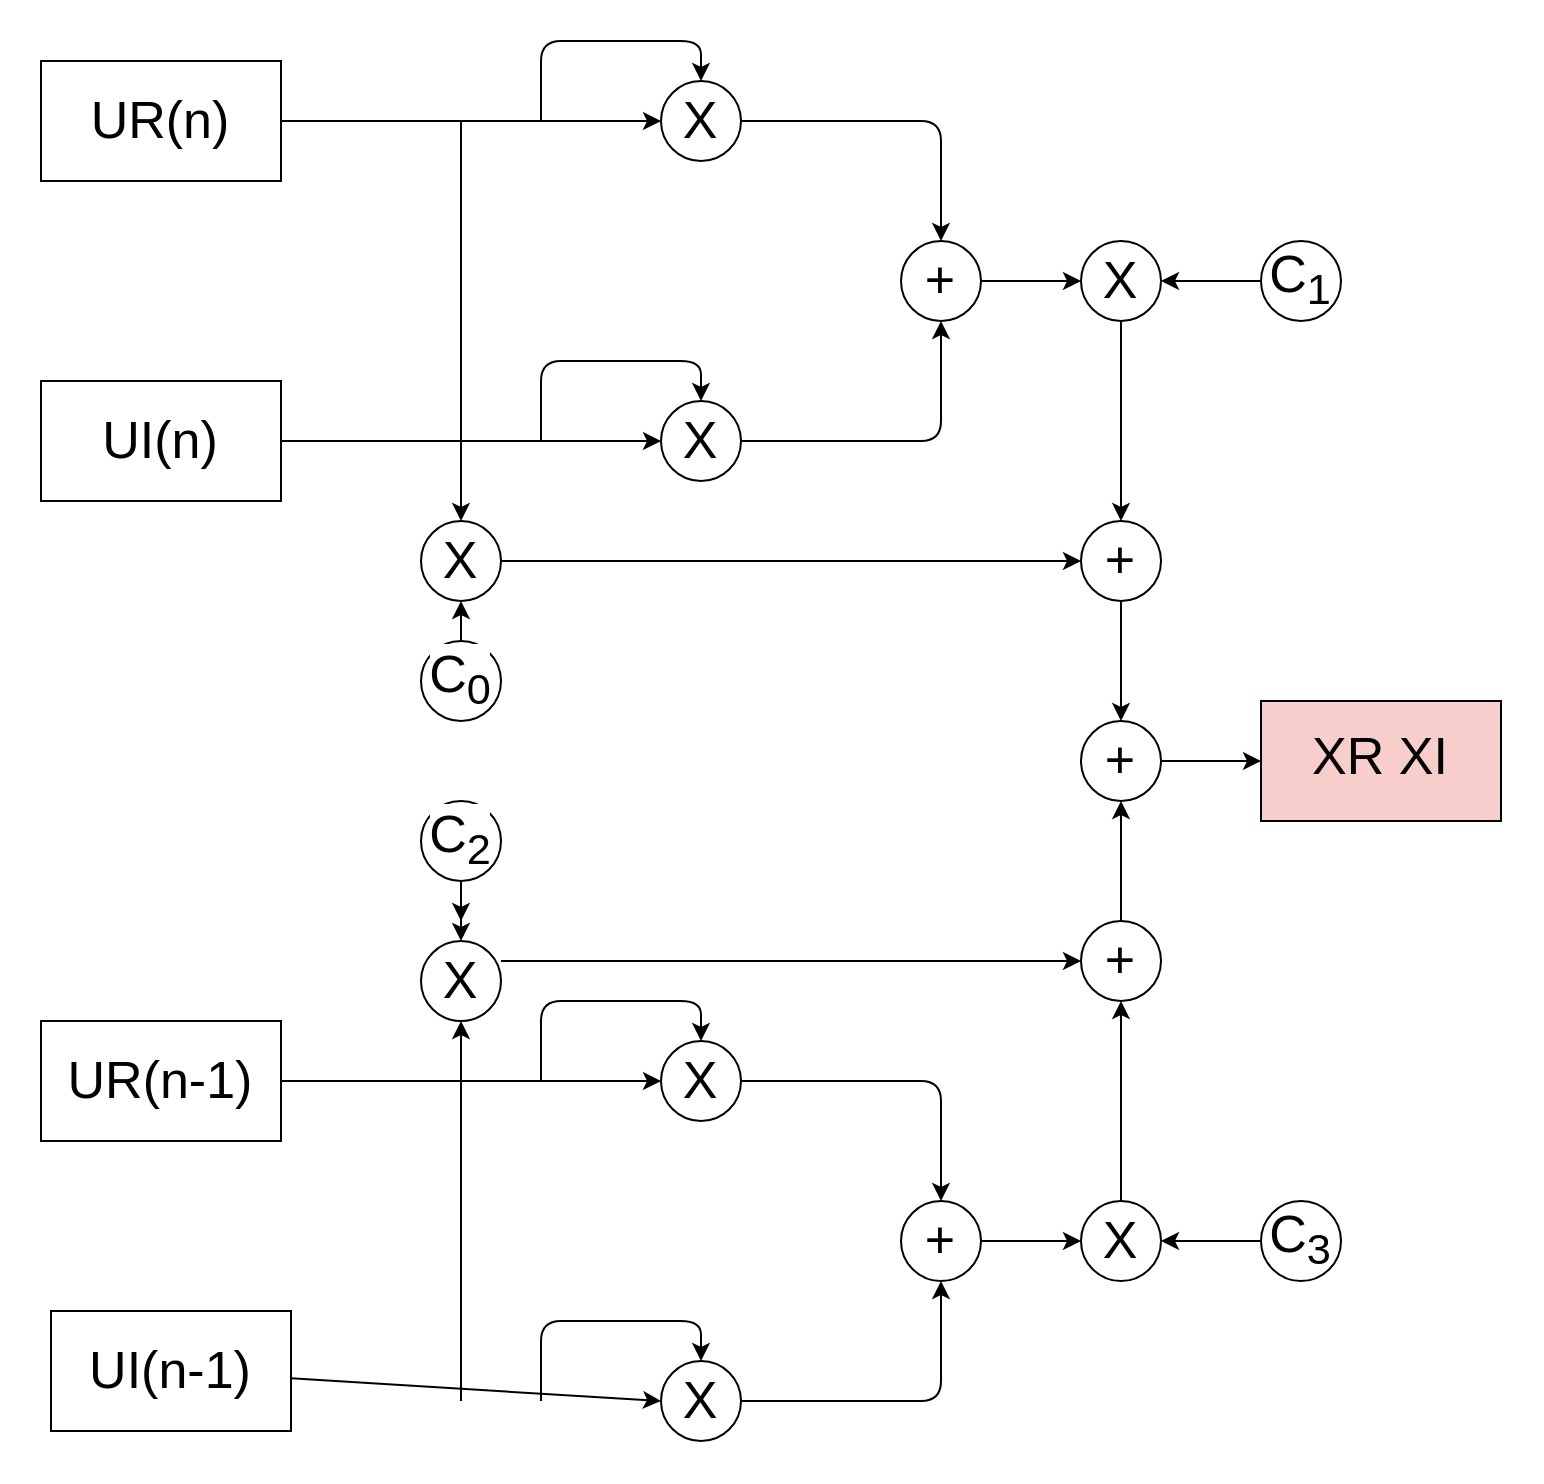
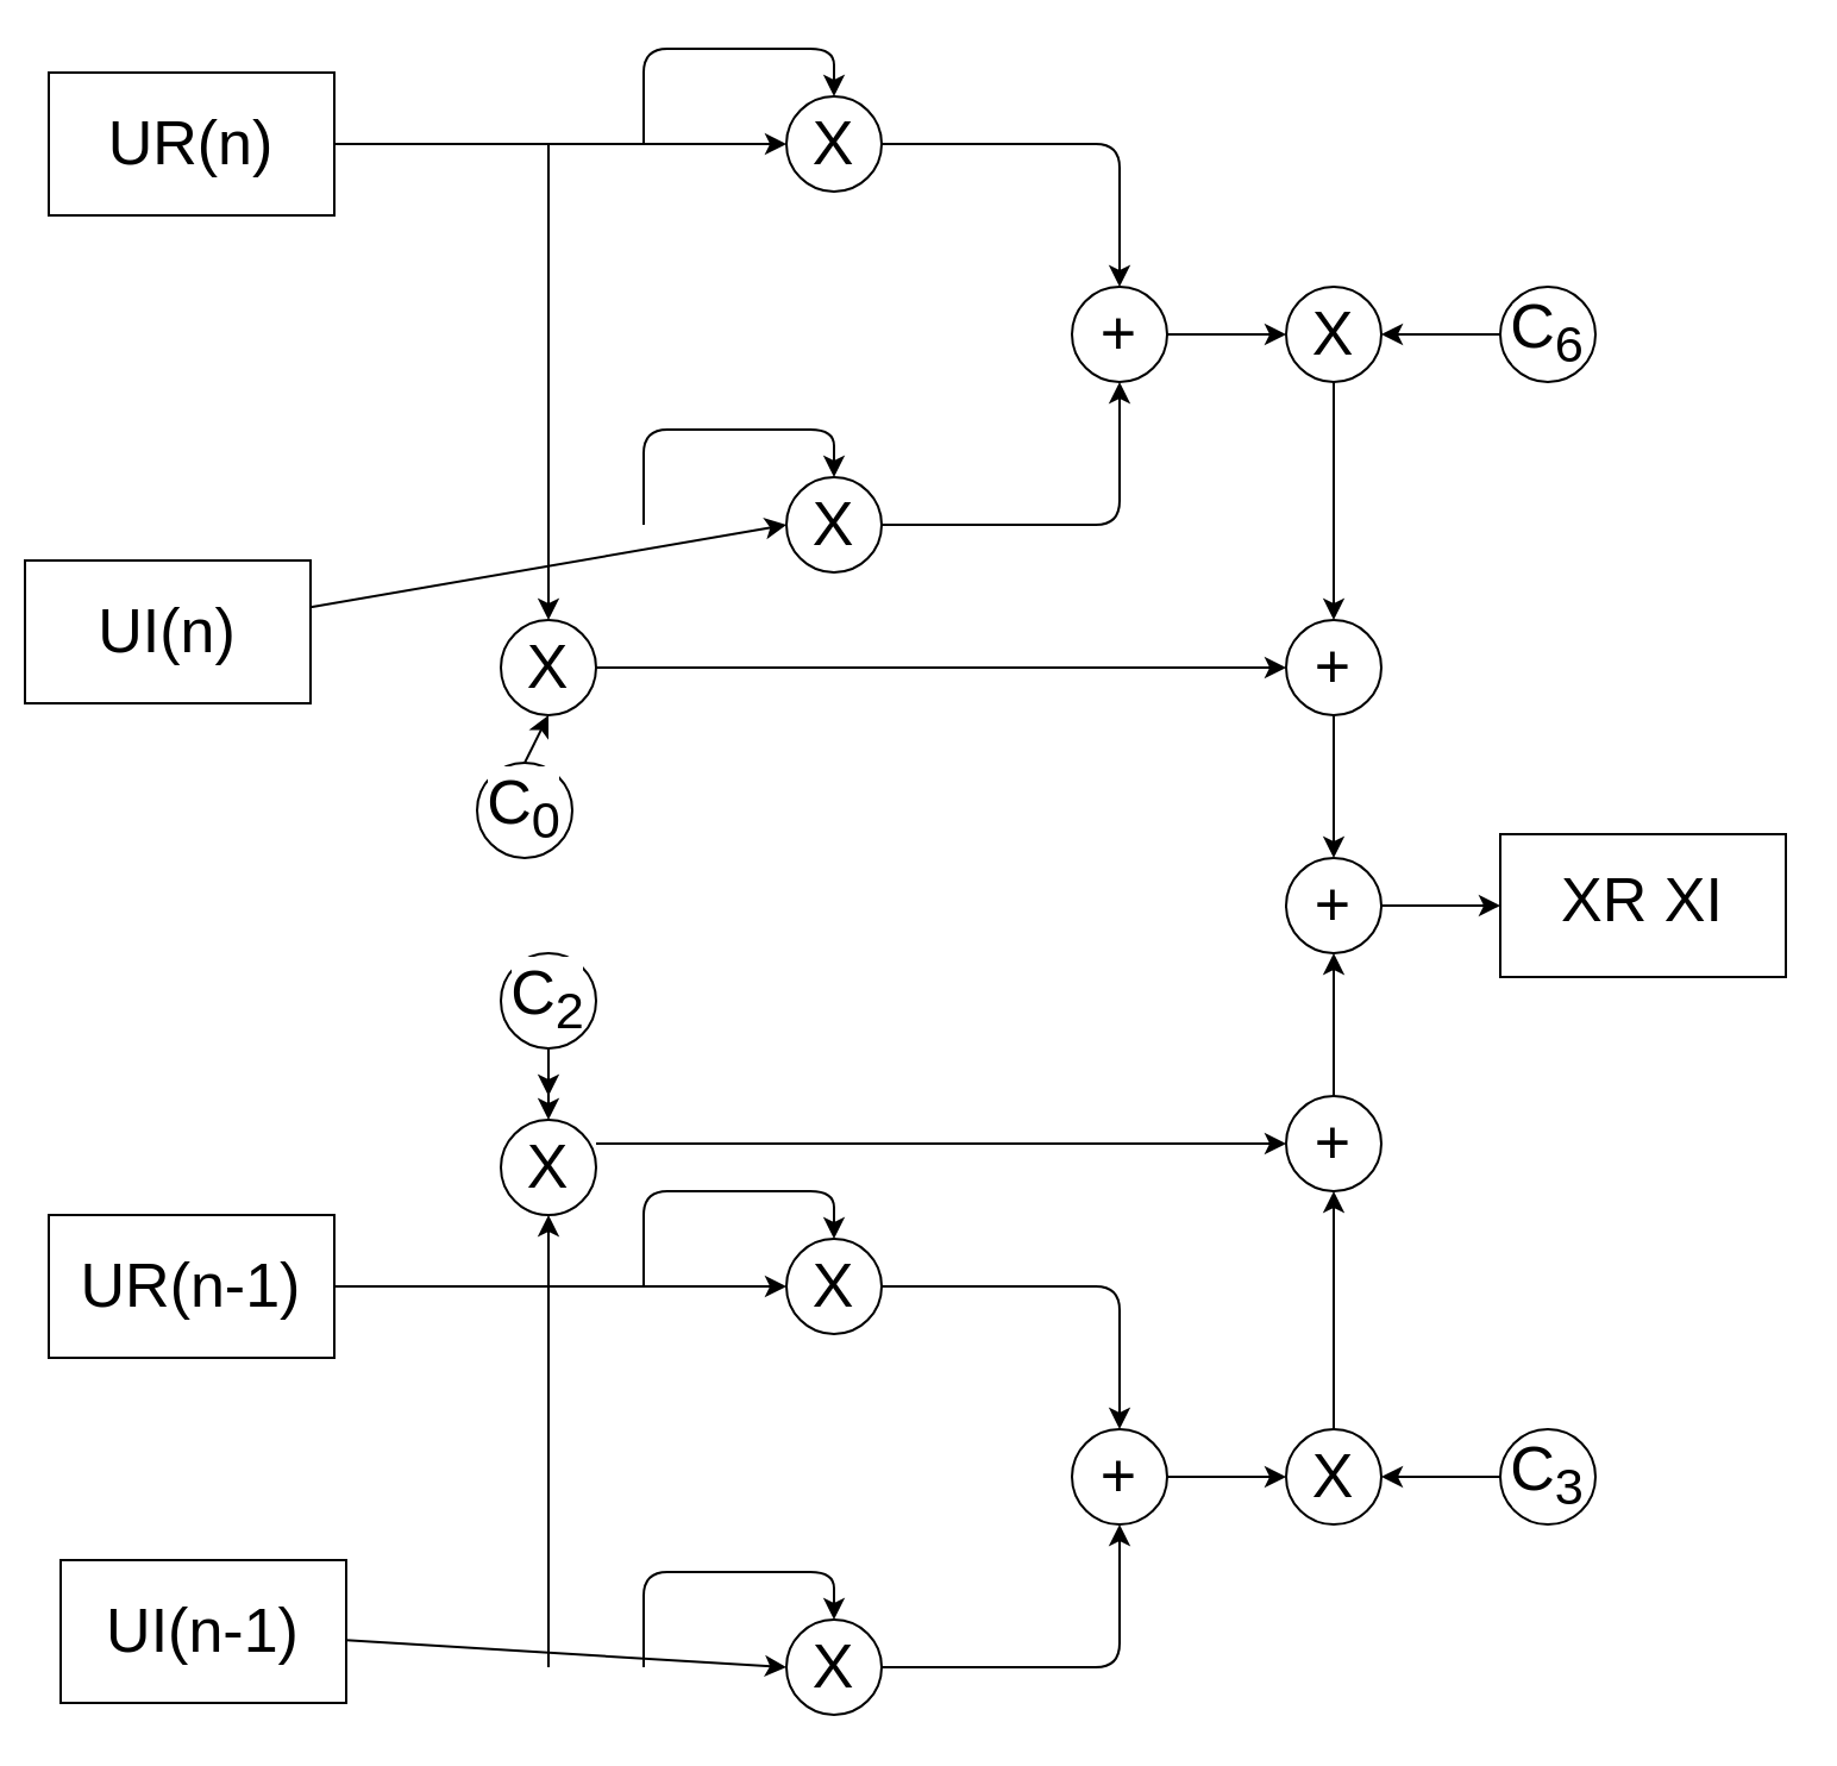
- <mxCell id="17" value="&lt;span style=&quot;font-size: 26px;&quot;&gt;&lt;font color=&quot;#000000&quot;&gt;C&lt;sub&gt;1&lt;/sub&gt;&lt;/font&gt;&lt;/span&gt;" style="ellipse;whiteSpace=wrap;html=1;aspect=fixed;strokeColor=#000000;fillColor=#FFFFFF;" parent="1" vertex="1"><mxGeometry x="630" y="120" width="40" height="40" as="geometry" /></mxCell>
+ <mxCell id="17" value="&lt;span style=&quot;font-size: 26px;&quot;&gt;&lt;font color=&quot;#000000&quot;&gt;C&lt;sub&gt;6&lt;/sub&gt;&lt;/font&gt;&lt;/span&gt;" style="ellipse;whiteSpace=wrap;html=1;aspect=fixed;strokeColor=#000000;fillColor=#FFFFFF;" parent="1" vertex="1"><mxGeometry x="630" y="120" width="40" height="40" as="geometry" /></mxCell>
- <mxCell id="3" value="&lt;font style=&quot;font-size: 26px;&quot; color=&quot;#000000&quot;&gt;UI(n)&lt;/font&gt;" style="rounded=0;whiteSpace=wrap;html=1;fillColor=#FFFFFF;strokeColor=#000000;" parent="1" vertex="1"><mxGeometry x="20" y="190" width="120" height="60" as="geometry" /></mxCell>
+ <mxCell id="3" value="&lt;font style=&quot;font-size: 26px;&quot; color=&quot;#000000&quot;&gt;UI(n)&lt;/font&gt;" style="rounded=0;whiteSpace=wrap;html=1;fillColor=#FFFFFF;strokeColor=#000000;" parent="1" vertex="1"><mxGeometry x="10" y="235" width="120" height="60" as="geometry" /></mxCell>
- <mxCell id="15" value="&lt;span style=&quot;font-size: 26px; background-color: rgb(255, 255, 255);&quot;&gt;&lt;font style=&quot;&quot; color=&quot;#000000&quot;&gt;C&lt;sub style=&quot;&quot;&gt;0&lt;/sub&gt;&lt;/font&gt;&lt;/span&gt;" style="ellipse;whiteSpace=wrap;html=1;aspect=fixed;strokeColor=#000000;fillColor=#FFFFFF;" parent="1" vertex="1"><mxGeometry x="210" y="320" width="40" height="40" as="geometry" /></mxCell>
+ <mxCell id="15" value="&lt;span style=&quot;font-size: 26px; background-color: rgb(255, 255, 255);&quot;&gt;&lt;font style=&quot;&quot; color=&quot;#000000&quot;&gt;C&lt;sub style=&quot;&quot;&gt;0&lt;/sub&gt;&lt;/font&gt;&lt;/span&gt;" style="ellipse;whiteSpace=wrap;html=1;aspect=fixed;strokeColor=#000000;fillColor=#FFFFFF;" parent="1" vertex="1"><mxGeometry x="200" y="320" width="40" height="40" as="geometry" /></mxCell>
- <mxCell id="30" value="&lt;p style=&quot;line-height: 120%;&quot;&gt;&lt;font style=&quot;font-size: 26px;&quot; color=&quot;#000000&quot;&gt;XR XI&lt;/font&gt;&lt;/p&gt;" style="rounded=0;whiteSpace=wrap;html=1;strokeColor=#000000;fillColor=#f8cecc;" parent="1" vertex="1"><mxGeometry x="630" y="350" width="120" height="60" as="geometry" /></mxCell>
+ <mxCell id="30" value="&lt;p style=&quot;line-height: 120%;&quot;&gt;&lt;font style=&quot;font-size: 26px;&quot; color=&quot;#000000&quot;&gt;XR XI&lt;/font&gt;&lt;/p&gt;" style="rounded=0;whiteSpace=wrap;html=1;strokeColor=#000000;fillColor=#FFFFFF;" parent="1" vertex="1"><mxGeometry x="630" y="350" width="120" height="60" as="geometry" /></mxCell>
